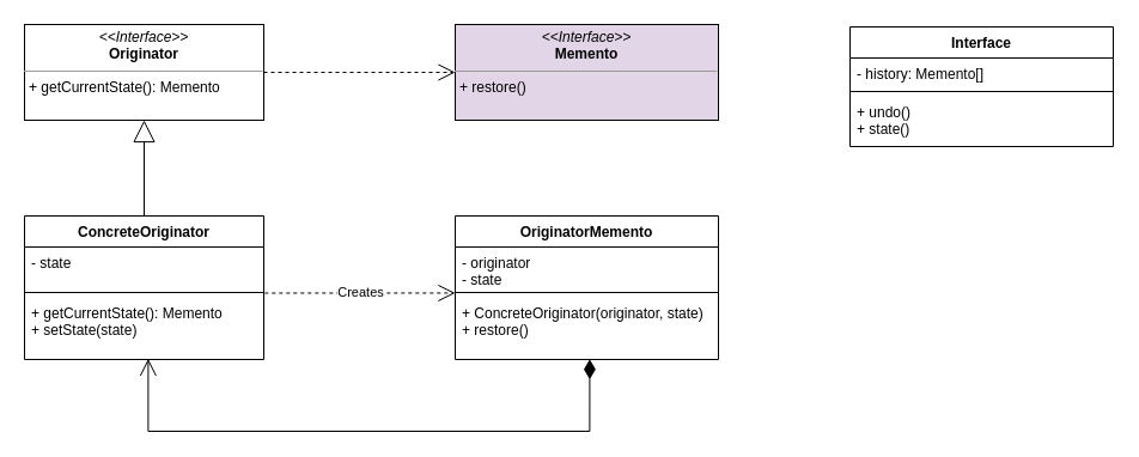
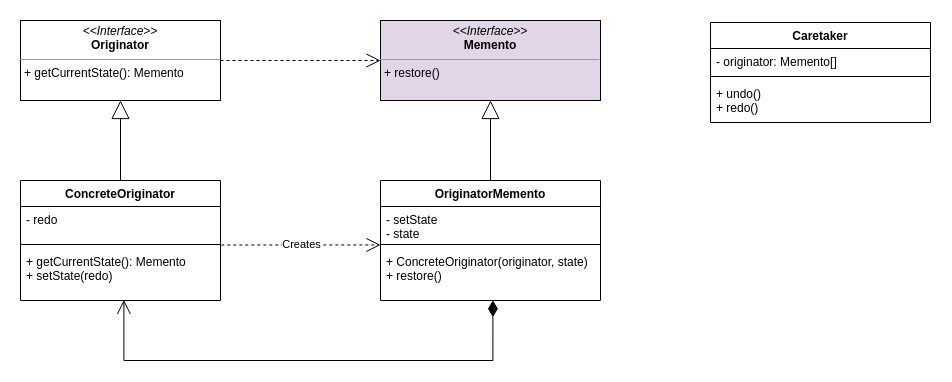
- <mxCell id="14" value="Interface" style="swimlane;fontStyle=1;align=center;verticalAlign=top;childLayout=stackLayout;horizontal=1;startSize=26;horizontalStack=0;resizeParent=1;resizeParentMax=0;resizeLast=0;collapsible=1;marginBottom=0;whiteSpace=wrap;html=1;" vertex="1" parent="1"><mxGeometry x="710" y="22" width="220" height="100" as="geometry" /></mxCell>
+ <mxCell id="14" value="Caretaker" style="swimlane;fontStyle=1;align=center;verticalAlign=top;childLayout=stackLayout;horizontal=1;startSize=26;horizontalStack=0;resizeParent=1;resizeParentMax=0;resizeLast=0;collapsible=1;marginBottom=0;whiteSpace=wrap;html=1;" vertex="1" parent="1"><mxGeometry x="710" y="22" width="220" height="100" as="geometry" /></mxCell>
- <mxCell id="15" value="- history: Memento[]" style="text;strokeColor=none;fillColor=none;align=left;verticalAlign=top;spacingLeft=4;spacingRight=4;overflow=hidden;rotatable=0;points=[[0,0.5],[1,0.5]];portConstraint=eastwest;whiteSpace=wrap;html=1;" vertex="1" parent="14"><mxGeometry y="26" width="220" height="24" as="geometry" /></mxCell>
+ <mxCell id="15" value="- originator: Memento[]" style="text;strokeColor=none;fillColor=none;align=left;verticalAlign=top;spacingLeft=4;spacingRight=4;overflow=hidden;rotatable=0;points=[[0,0.5],[1,0.5]];portConstraint=eastwest;whiteSpace=wrap;html=1;" vertex="1" parent="14"><mxGeometry y="26" width="220" height="24" as="geometry" /></mxCell>
- <mxCell id="17" value="+&amp;nbsp;undo()&lt;br&gt;+ state()" style="text;strokeColor=none;fillColor=none;align=left;verticalAlign=top;spacingLeft=4;spacingRight=4;overflow=hidden;rotatable=0;points=[[0,0.5],[1,0.5]];portConstraint=eastwest;whiteSpace=wrap;html=1;" vertex="1" parent="14"><mxGeometry y="58" width="220" height="42" as="geometry" /></mxCell>
+ <mxCell id="17" value="+&amp;nbsp;undo()&lt;br&gt;+ redo()" style="text;strokeColor=none;fillColor=none;align=left;verticalAlign=top;spacingLeft=4;spacingRight=4;overflow=hidden;rotatable=0;points=[[0,0.5],[1,0.5]];portConstraint=eastwest;whiteSpace=wrap;html=1;" vertex="1" parent="14"><mxGeometry y="58" width="220" height="42" as="geometry" /></mxCell>
+ <mxCell id="13" value="" style="endArrow=block;endSize=16;endFill=0;html=1;rounded=0;exitX=0.5;exitY=0;exitDx=0;exitDy=0;entryX=0.5;entryY=1;entryDx=0;entryDy=0;" edge="1" parent="1" source="9" target="8"><mxGeometry width="160" relative="1" as="geometry"><mxPoint x="170" y="190" as="sourcePoint" /><mxPoint x="170" y="110" as="targetPoint" /></mxGeometry></mxCell>
- <mxCell id="4" value="- state" style="text;strokeColor=none;fillColor=none;align=left;verticalAlign=top;spacingLeft=4;spacingRight=4;overflow=hidden;rotatable=0;points=[[0,0.5],[1,0.5]];portConstraint=eastwest;whiteSpace=wrap;html=1;" vertex="1" parent="3"><mxGeometry y="26" width="200" height="34" as="geometry" /></mxCell>
+ <mxCell id="4" value="- redo" style="text;strokeColor=none;fillColor=none;align=left;verticalAlign=top;spacingLeft=4;spacingRight=4;overflow=hidden;rotatable=0;points=[[0,0.5],[1,0.5]];portConstraint=eastwest;whiteSpace=wrap;html=1;" vertex="1" parent="3"><mxGeometry y="26" width="200" height="34" as="geometry" /></mxCell>
- <mxCell id="10" value="- originator&lt;br&gt;- state" style="text;strokeColor=none;fillColor=none;align=left;verticalAlign=top;spacingLeft=4;spacingRight=4;overflow=hidden;rotatable=0;points=[[0,0.5],[1,0.5]];portConstraint=eastwest;whiteSpace=wrap;html=1;" vertex="1" parent="9"><mxGeometry y="26" width="220" height="34" as="geometry" /></mxCell>
+ <mxCell id="10" value="- setState&lt;br&gt;- state" style="text;strokeColor=none;fillColor=none;align=left;verticalAlign=top;spacingLeft=4;spacingRight=4;overflow=hidden;rotatable=0;points=[[0,0.5],[1,0.5]];portConstraint=eastwest;whiteSpace=wrap;html=1;" vertex="1" parent="9"><mxGeometry y="26" width="220" height="34" as="geometry" /></mxCell>
- <mxCell id="6" value="+ getCurrentState(): Memento&lt;br&gt;+ setState(state)" style="text;strokeColor=none;fillColor=none;align=left;verticalAlign=top;spacingLeft=4;spacingRight=4;overflow=hidden;rotatable=0;points=[[0,0.5],[1,0.5]];portConstraint=eastwest;whiteSpace=wrap;html=1;" vertex="1" parent="3"><mxGeometry y="68" width="200" height="52" as="geometry" /></mxCell>
+ <mxCell id="6" value="+ getCurrentState(): Memento&lt;br&gt;+ setState(redo)" style="text;strokeColor=none;fillColor=none;align=left;verticalAlign=top;spacingLeft=4;spacingRight=4;overflow=hidden;rotatable=0;points=[[0,0.5],[1,0.5]];portConstraint=eastwest;whiteSpace=wrap;html=1;" vertex="1" parent="3"><mxGeometry y="68" width="200" height="52" as="geometry" /></mxCell>
